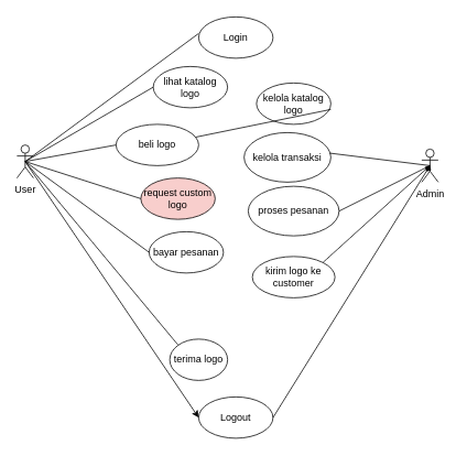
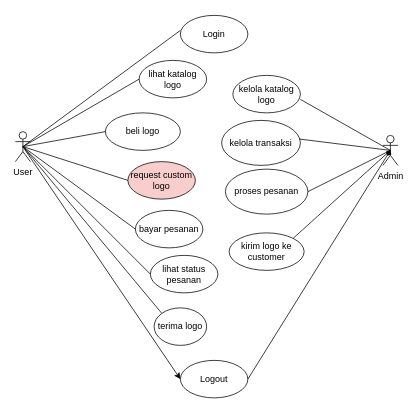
- <mxCell id="19" value="" style="endArrow=none;html=1;rounded=0;exitX=1;exitY=0.64;exitDx=0;exitDy=0;exitPerimeter=0;" edge="1" parent="1" source="6" target="8"><mxGeometry width="50" height="50" relative="1" as="geometry"><mxPoint x="470" y="169" as="sourcePoint" /><mxPoint x="490" y="190" as="targetPoint" /></mxGeometry></mxCell>
+ <mxCell id="19" value="" style="endArrow=none;html=1;rounded=0;exitX=1;exitY=0.64;exitDx=0;exitDy=0;exitPerimeter=0;entryX=0.5;entryY=0.5;entryDx=0;entryDy=0;entryPerimeter=0;" edge="1" parent="1" source="6" target="4"><mxGeometry width="50" height="50" relative="1" as="geometry"><mxPoint x="470" y="169" as="sourcePoint" /><mxPoint x="490" y="190" as="targetPoint" /></mxGeometry></mxCell>
+ <mxCell id="24" value="" style="endArrow=none;html=1;rounded=0;fontSize=12;startSize=8;endSize=8;curved=1;exitX=0.5;exitY=0.5;exitDx=0;exitDy=0;exitPerimeter=0;entryX=0;entryY=0.5;entryDx=0;entryDy=0;" edge="1" parent="1" source="3" target="23"><mxGeometry width="50" height="50" relative="1" as="geometry"><mxPoint x="240" y="320" as="sourcePoint" /><mxPoint x="290" y="270" as="targetPoint" /></mxGeometry></mxCell>
+ <mxCell id="23" value="lihat status pesanan" style="ellipse;whiteSpace=wrap;html=1;" vertex="1" parent="1"><mxGeometry x="200" y="340" width="90" height="50" as="geometry" /></mxCell>
